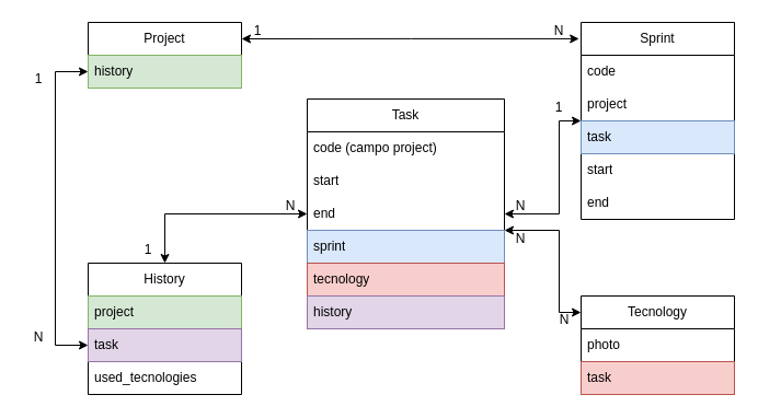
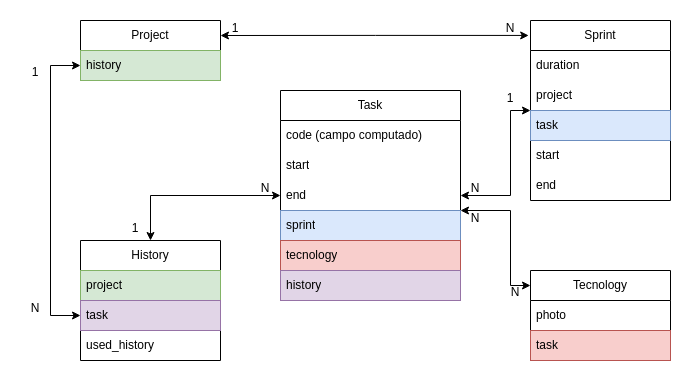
- <mxCell id="12" value="code" style="text;strokeColor=none;fillColor=none;align=left;verticalAlign=middle;spacingLeft=4;spacingRight=4;overflow=hidden;points=[[0,0.5],[1,0.5]];portConstraint=eastwest;rotatable=0;whiteSpace=wrap;html=1;" vertex="1" parent="11"><mxGeometry y="30" width="140" height="30" as="geometry" /></mxCell>
+ <mxCell id="12" value="duration" style="text;strokeColor=none;fillColor=none;align=left;verticalAlign=middle;spacingLeft=4;spacingRight=4;overflow=hidden;points=[[0,0.5],[1,0.5]];portConstraint=eastwest;rotatable=0;whiteSpace=wrap;html=1;" vertex="1" parent="11"><mxGeometry y="30" width="140" height="30" as="geometry" /></mxCell>
- <mxCell id="3" value="code (campo project)" style="text;strokeColor=none;fillColor=none;align=left;verticalAlign=middle;spacingLeft=4;spacingRight=4;overflow=hidden;points=[[0,0.5],[1,0.5]];portConstraint=eastwest;rotatable=0;whiteSpace=wrap;html=1;" vertex="1" parent="2"><mxGeometry y="30" width="180" height="30" as="geometry" /></mxCell>
+ <mxCell id="3" value="code (campo computado)" style="text;strokeColor=none;fillColor=none;align=left;verticalAlign=middle;spacingLeft=4;spacingRight=4;overflow=hidden;points=[[0,0.5],[1,0.5]];portConstraint=eastwest;rotatable=0;whiteSpace=wrap;html=1;" vertex="1" parent="2"><mxGeometry y="30" width="180" height="30" as="geometry" /></mxCell>
- <mxCell id="25" value="used_tecnologies" style="text;strokeColor=none;fillColor=none;align=left;verticalAlign=middle;spacingLeft=4;spacingRight=4;overflow=hidden;points=[[0,0.5],[1,0.5]];portConstraint=eastwest;rotatable=0;whiteSpace=wrap;html=1;" vertex="1" parent="22"><mxGeometry y="90" width="140" height="30" as="geometry" /></mxCell>
+ <mxCell id="25" value="used_history" style="text;strokeColor=none;fillColor=none;align=left;verticalAlign=middle;spacingLeft=4;spacingRight=4;overflow=hidden;points=[[0,0.5],[1,0.5]];portConstraint=eastwest;rotatable=0;whiteSpace=wrap;html=1;" vertex="1" parent="22"><mxGeometry y="90" width="140" height="30" as="geometry" /></mxCell>
